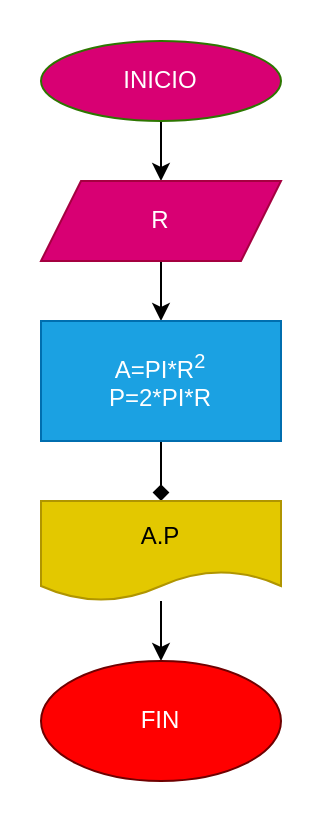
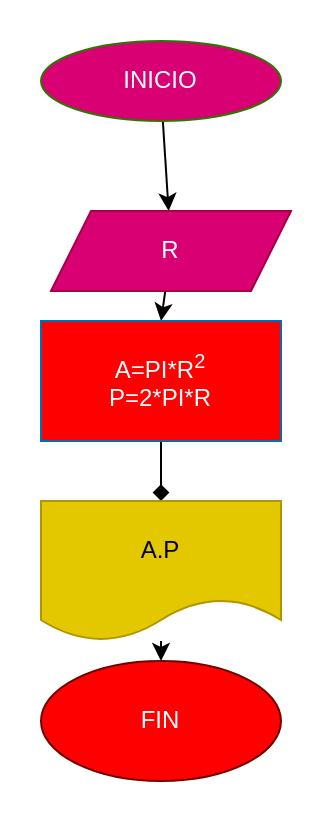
- <mxCell id="5" value="R" style="shape=parallelogram;perimeter=parallelogramPerimeter;whiteSpace=wrap;html=1;fixedSize=1;fillColor=#d80073;fontColor=#ffffff;strokeColor=#A50040;" vertex="1" parent="1"><mxGeometry x="20" y="90" width="120" height="40" as="geometry" /></mxCell>
+ <mxCell id="5" value="R" style="shape=parallelogram;perimeter=parallelogramPerimeter;whiteSpace=wrap;html=1;fixedSize=1;fillColor=#d80073;fontColor=#ffffff;strokeColor=#A50040;" vertex="1" parent="1"><mxGeometry x="25" y="105" width="120" height="40" as="geometry" /></mxCell>
- <mxCell id="7" value="A=PI*R&lt;sup&gt;2&lt;/sup&gt;&lt;br&gt;P=2*PI*R" style="rounded=0;whiteSpace=wrap;html=1;fillColor=#1ba1e2;fontColor=#ffffff;strokeColor=#006EAF;" vertex="1" parent="1"><mxGeometry x="20" y="160" width="120" height="60" as="geometry" /></mxCell>
+ <mxCell id="7" value="A=PI*R&lt;sup&gt;2&lt;/sup&gt;&lt;br&gt;P=2*PI*R" style="rounded=0;whiteSpace=wrap;html=1;fillColor=#ff0000;fontColor=#ffffff;strokeColor=#006EAF;" vertex="1" parent="1"><mxGeometry x="20" y="160" width="120" height="60" as="geometry" /></mxCell>
- <mxCell id="9" value="A.P" style="shape=document;whiteSpace=wrap;html=1;boundedLbl=1;rounded=0;fillColor=#e3c800;fontColor=#000000;strokeColor=#B09500;" vertex="1" parent="1"><mxGeometry x="20" y="250" width="120" height="50" as="geometry" /></mxCell>
+ <mxCell id="9" value="A.P" style="shape=document;whiteSpace=wrap;html=1;boundedLbl=1;rounded=0;fillColor=#e3c800;fontColor=#000000;strokeColor=#B09500;" vertex="1" parent="1"><mxGeometry x="20" y="250" width="120" height="70" as="geometry" /></mxCell>
